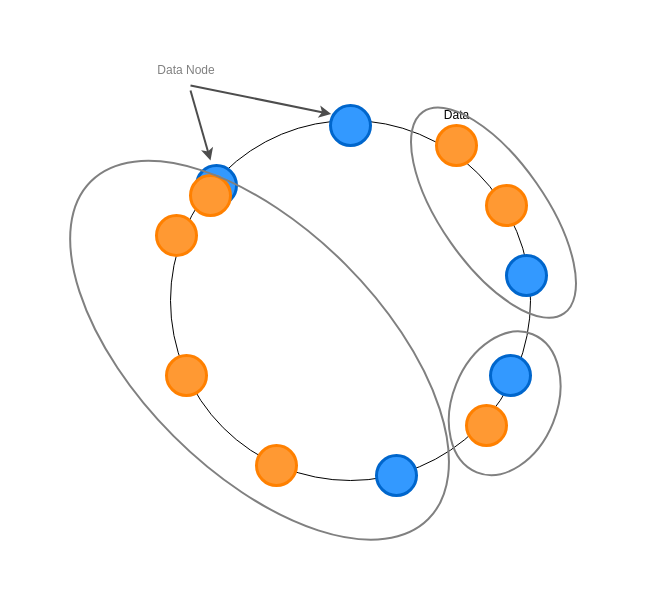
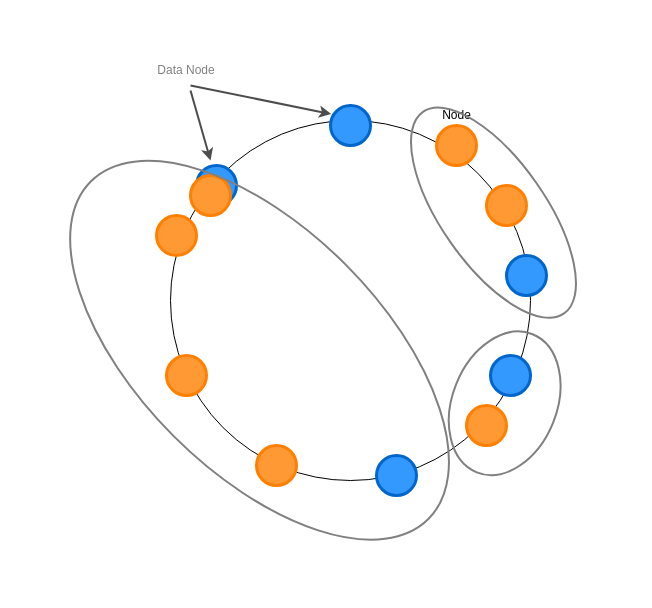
- <mxCell id="15" value="Data" style="text;html=1;align=center;verticalAlign=middle;resizable=0;points=[];autosize=1;strokeColor=none;" parent="1" vertex="1"><mxGeometry x="436" y="105" width="40" height="20" as="geometry" /></mxCell>
+ <mxCell id="15" value="Node" style="text;html=1;align=center;verticalAlign=middle;resizable=0;points=[];autosize=1;strokeColor=none;" parent="1" vertex="1"><mxGeometry x="436" y="105" width="40" height="20" as="geometry" /></mxCell>
